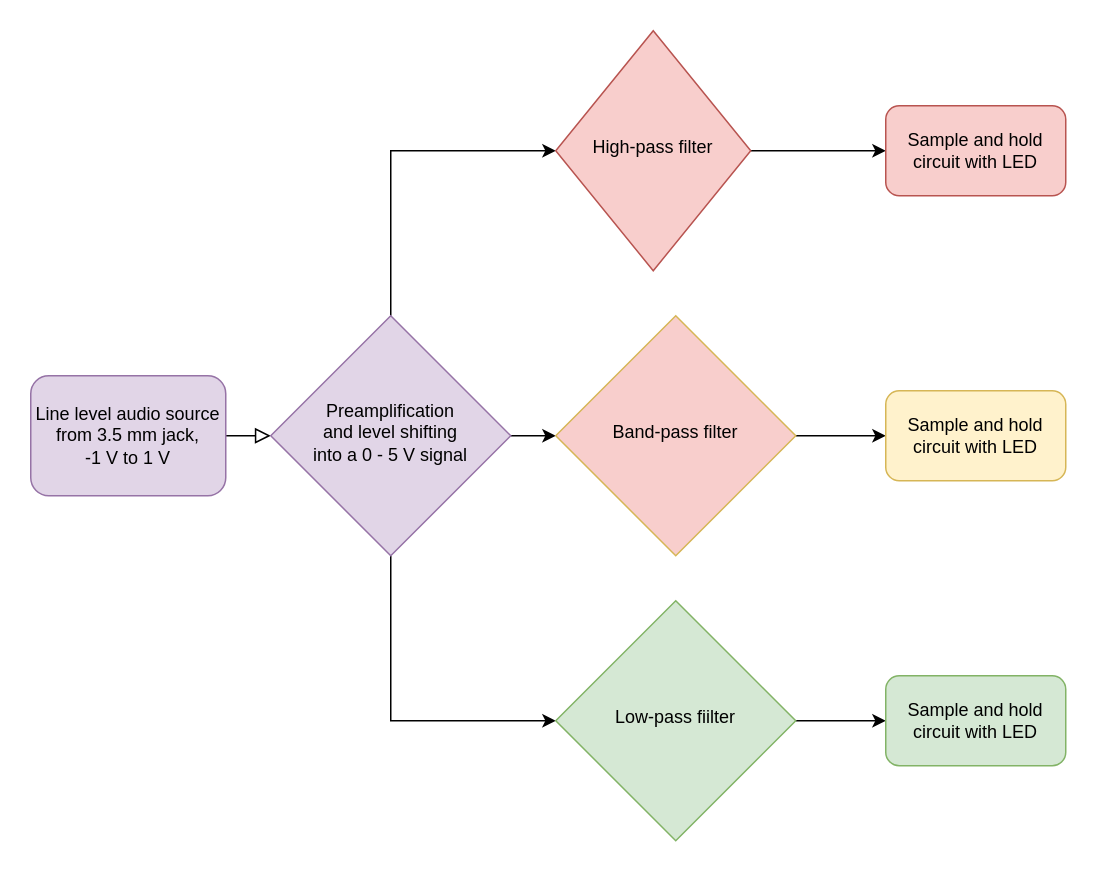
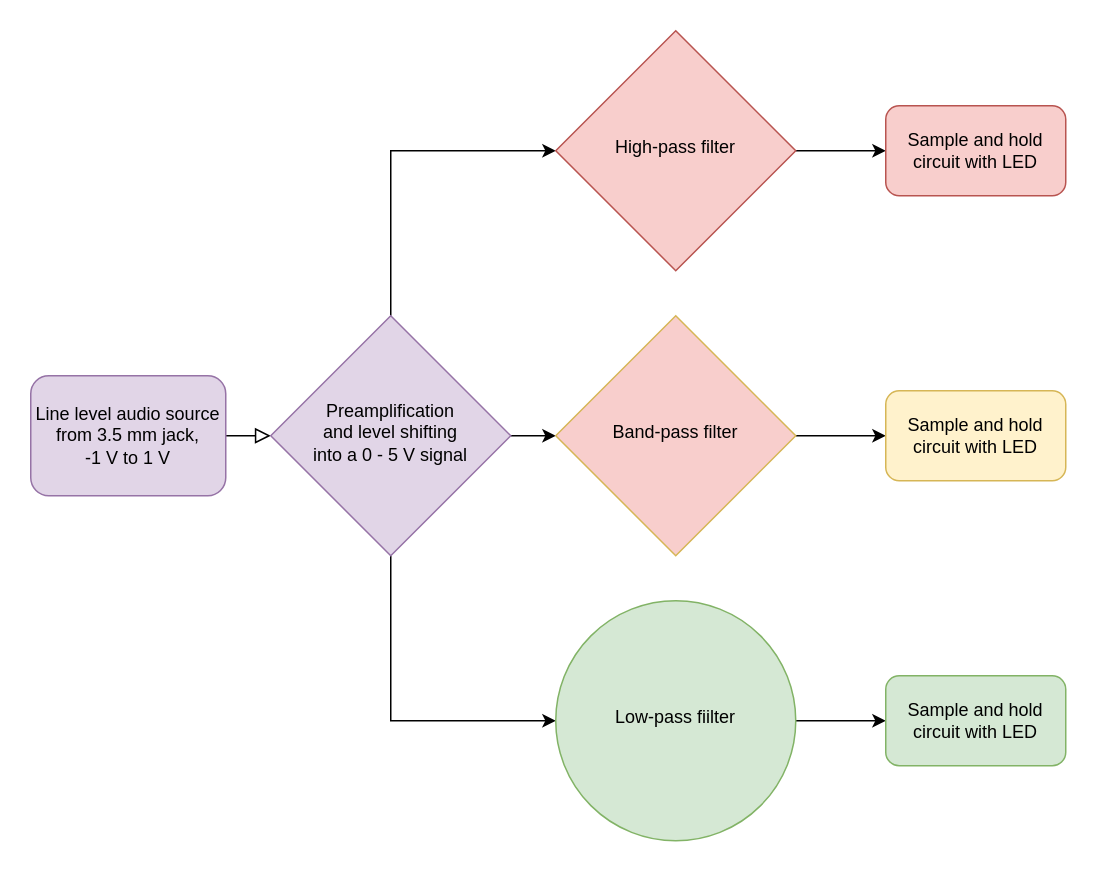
- <mxCell id="13" value="High-pass filter" style="rhombus;whiteSpace=wrap;html=1;shadow=0;fontFamily=Helvetica;fontSize=12;align=center;strokeWidth=1;spacing=6;spacingTop=-4;fillColor=#f8cecc;strokeColor=#b85450;" vertex="1" parent="1"><mxGeometry x="370" y="20" width="130" height="160" as="geometry" /></mxCell>
+ <mxCell id="13" value="High-pass filter" style="rhombus;whiteSpace=wrap;html=1;shadow=0;fontFamily=Helvetica;fontSize=12;align=center;strokeWidth=1;spacing=6;spacingTop=-4;fillColor=#f8cecc;strokeColor=#b85450;" vertex="1" parent="1"><mxGeometry x="370" y="20" width="160" height="160" as="geometry" /></mxCell>
- <mxCell id="11" value="Low-pass fiilter" style="rhombus;whiteSpace=wrap;html=1;shadow=0;fontFamily=Helvetica;fontSize=12;align=center;strokeWidth=1;spacing=6;spacingTop=-4;fillColor=#d5e8d4;strokeColor=#82b366;" vertex="1" parent="1"><mxGeometry x="370" y="400" width="160" height="160" as="geometry" /></mxCell>
+ <mxCell id="11" value="Low-pass fiilter" style="ellipse;whiteSpace=wrap;html=1;shadow=0;fontFamily=Helvetica;fontSize=12;align=center;strokeWidth=1;spacing=6;spacingTop=-4;fillColor=#d5e8d4;strokeColor=#82b366;" vertex="1" parent="1"><mxGeometry x="370" y="400" width="160" height="160" as="geometry" /></mxCell>
